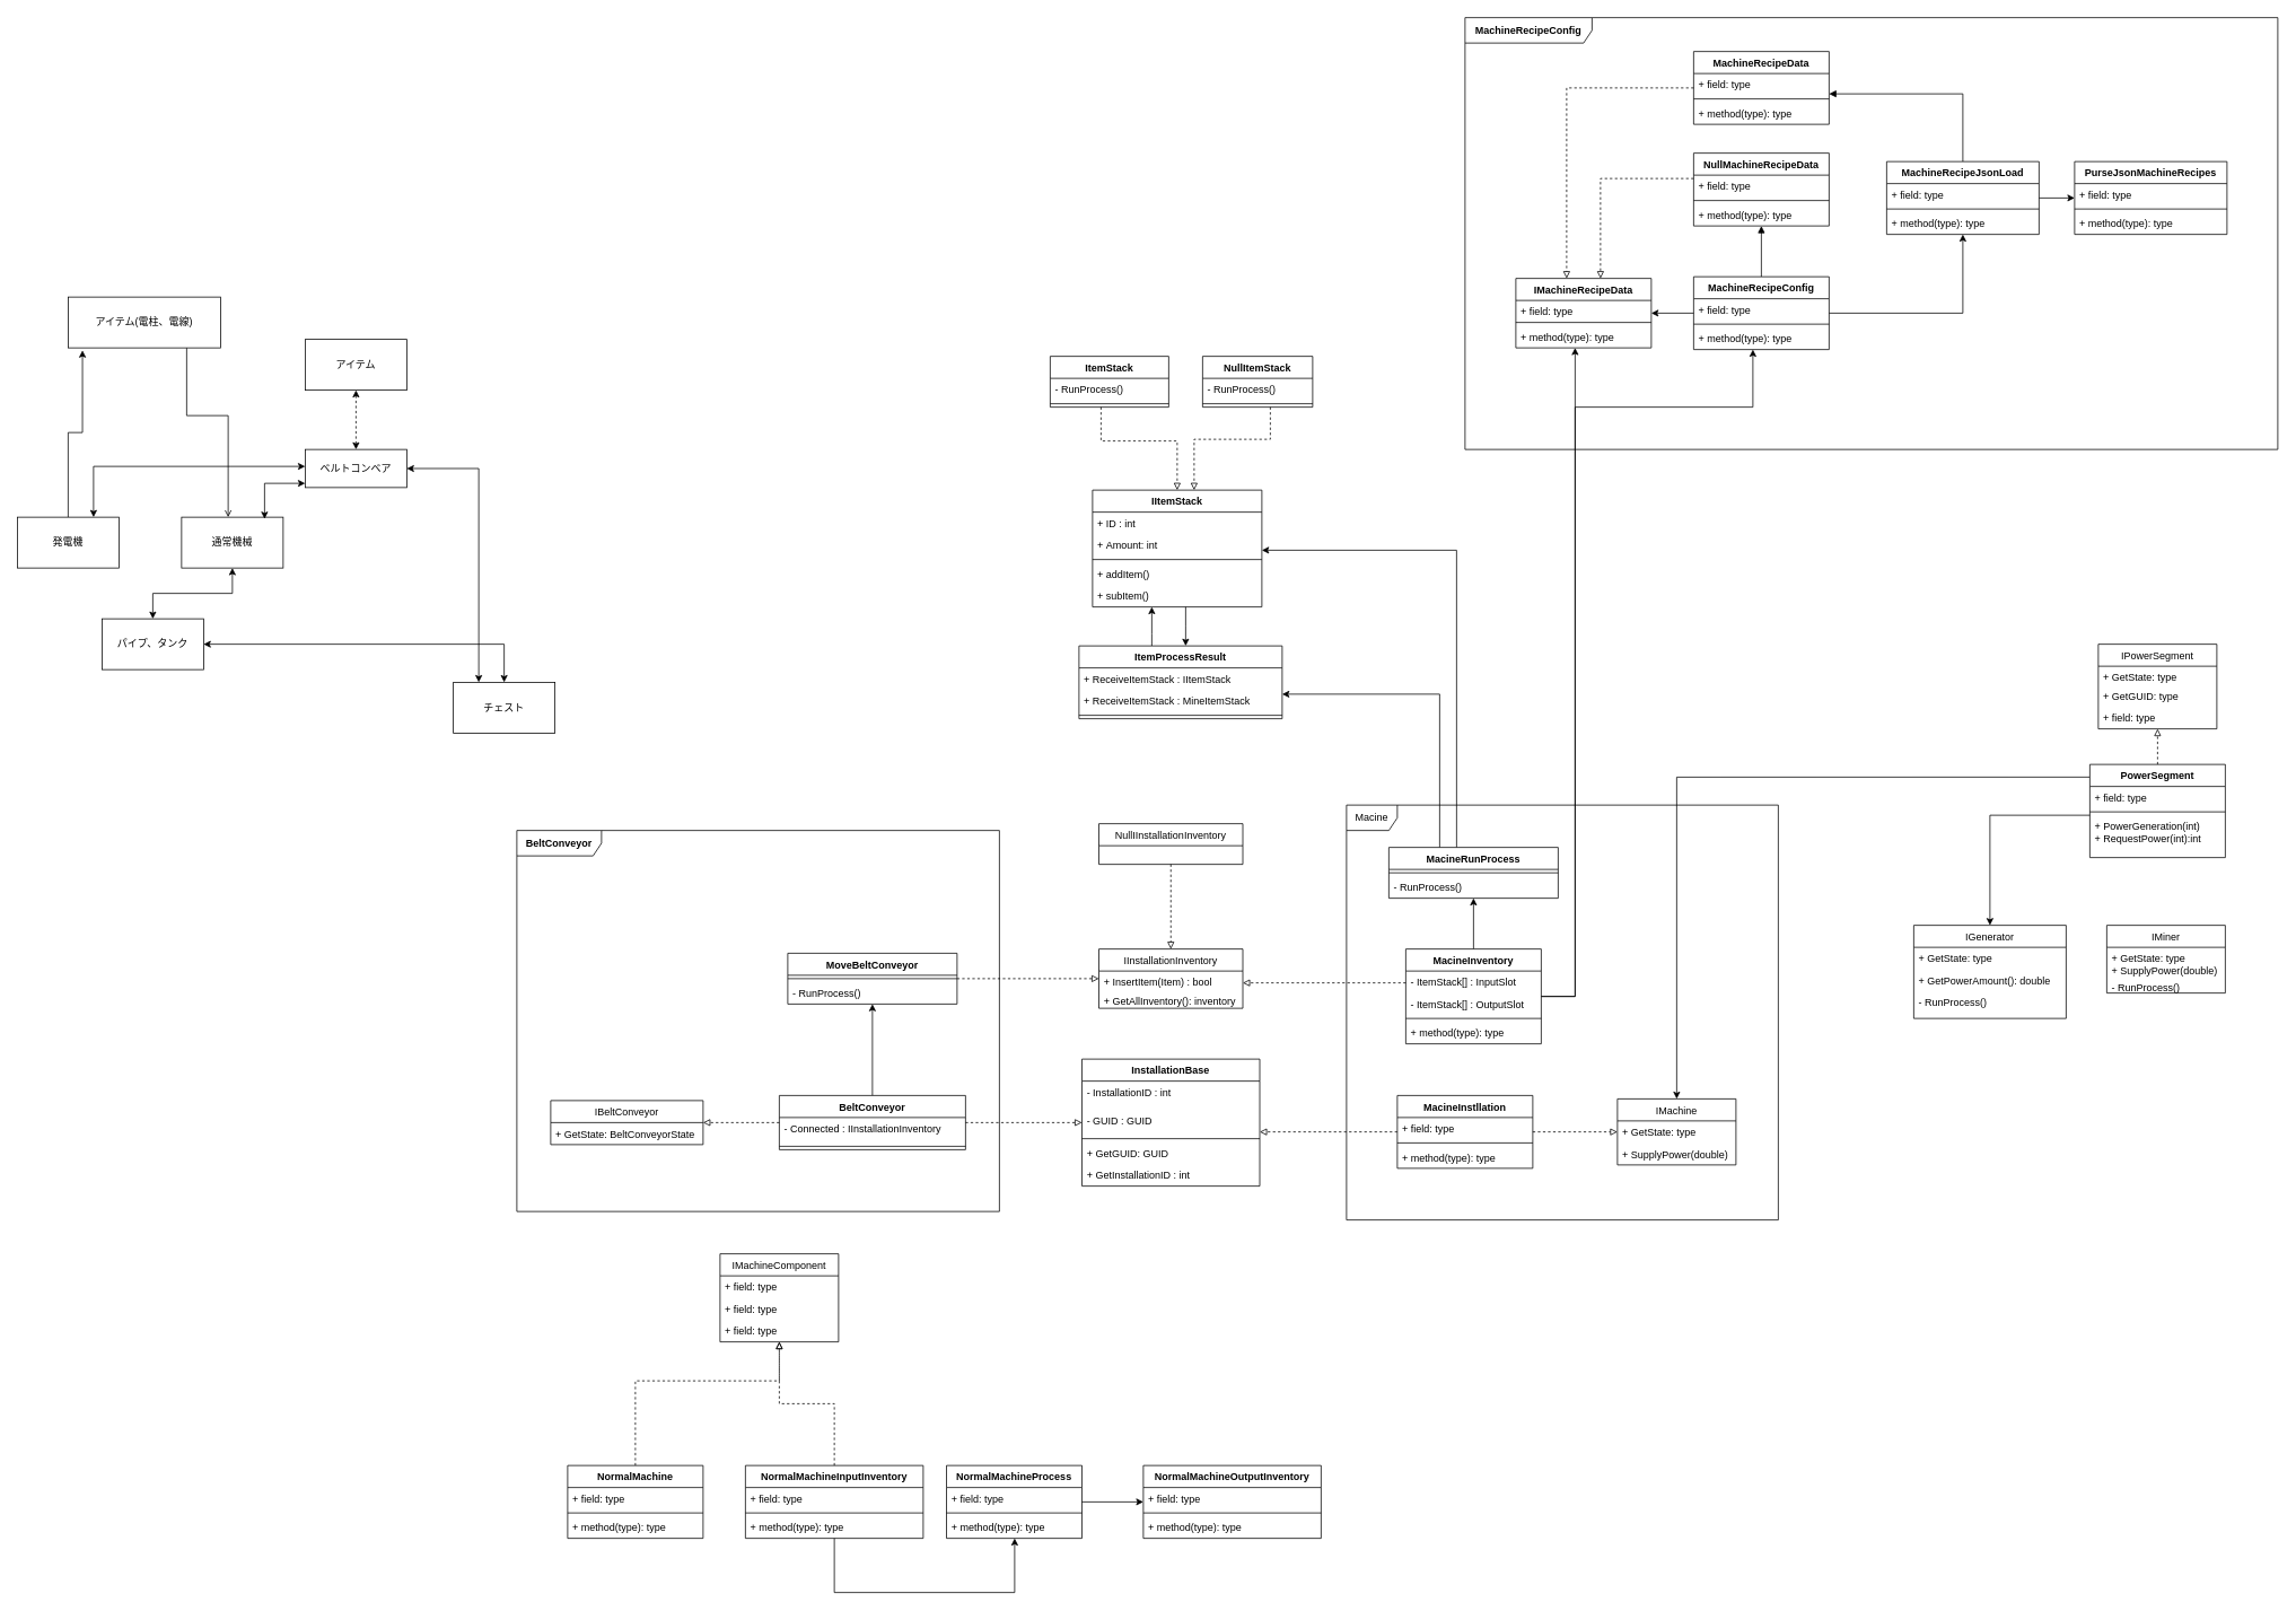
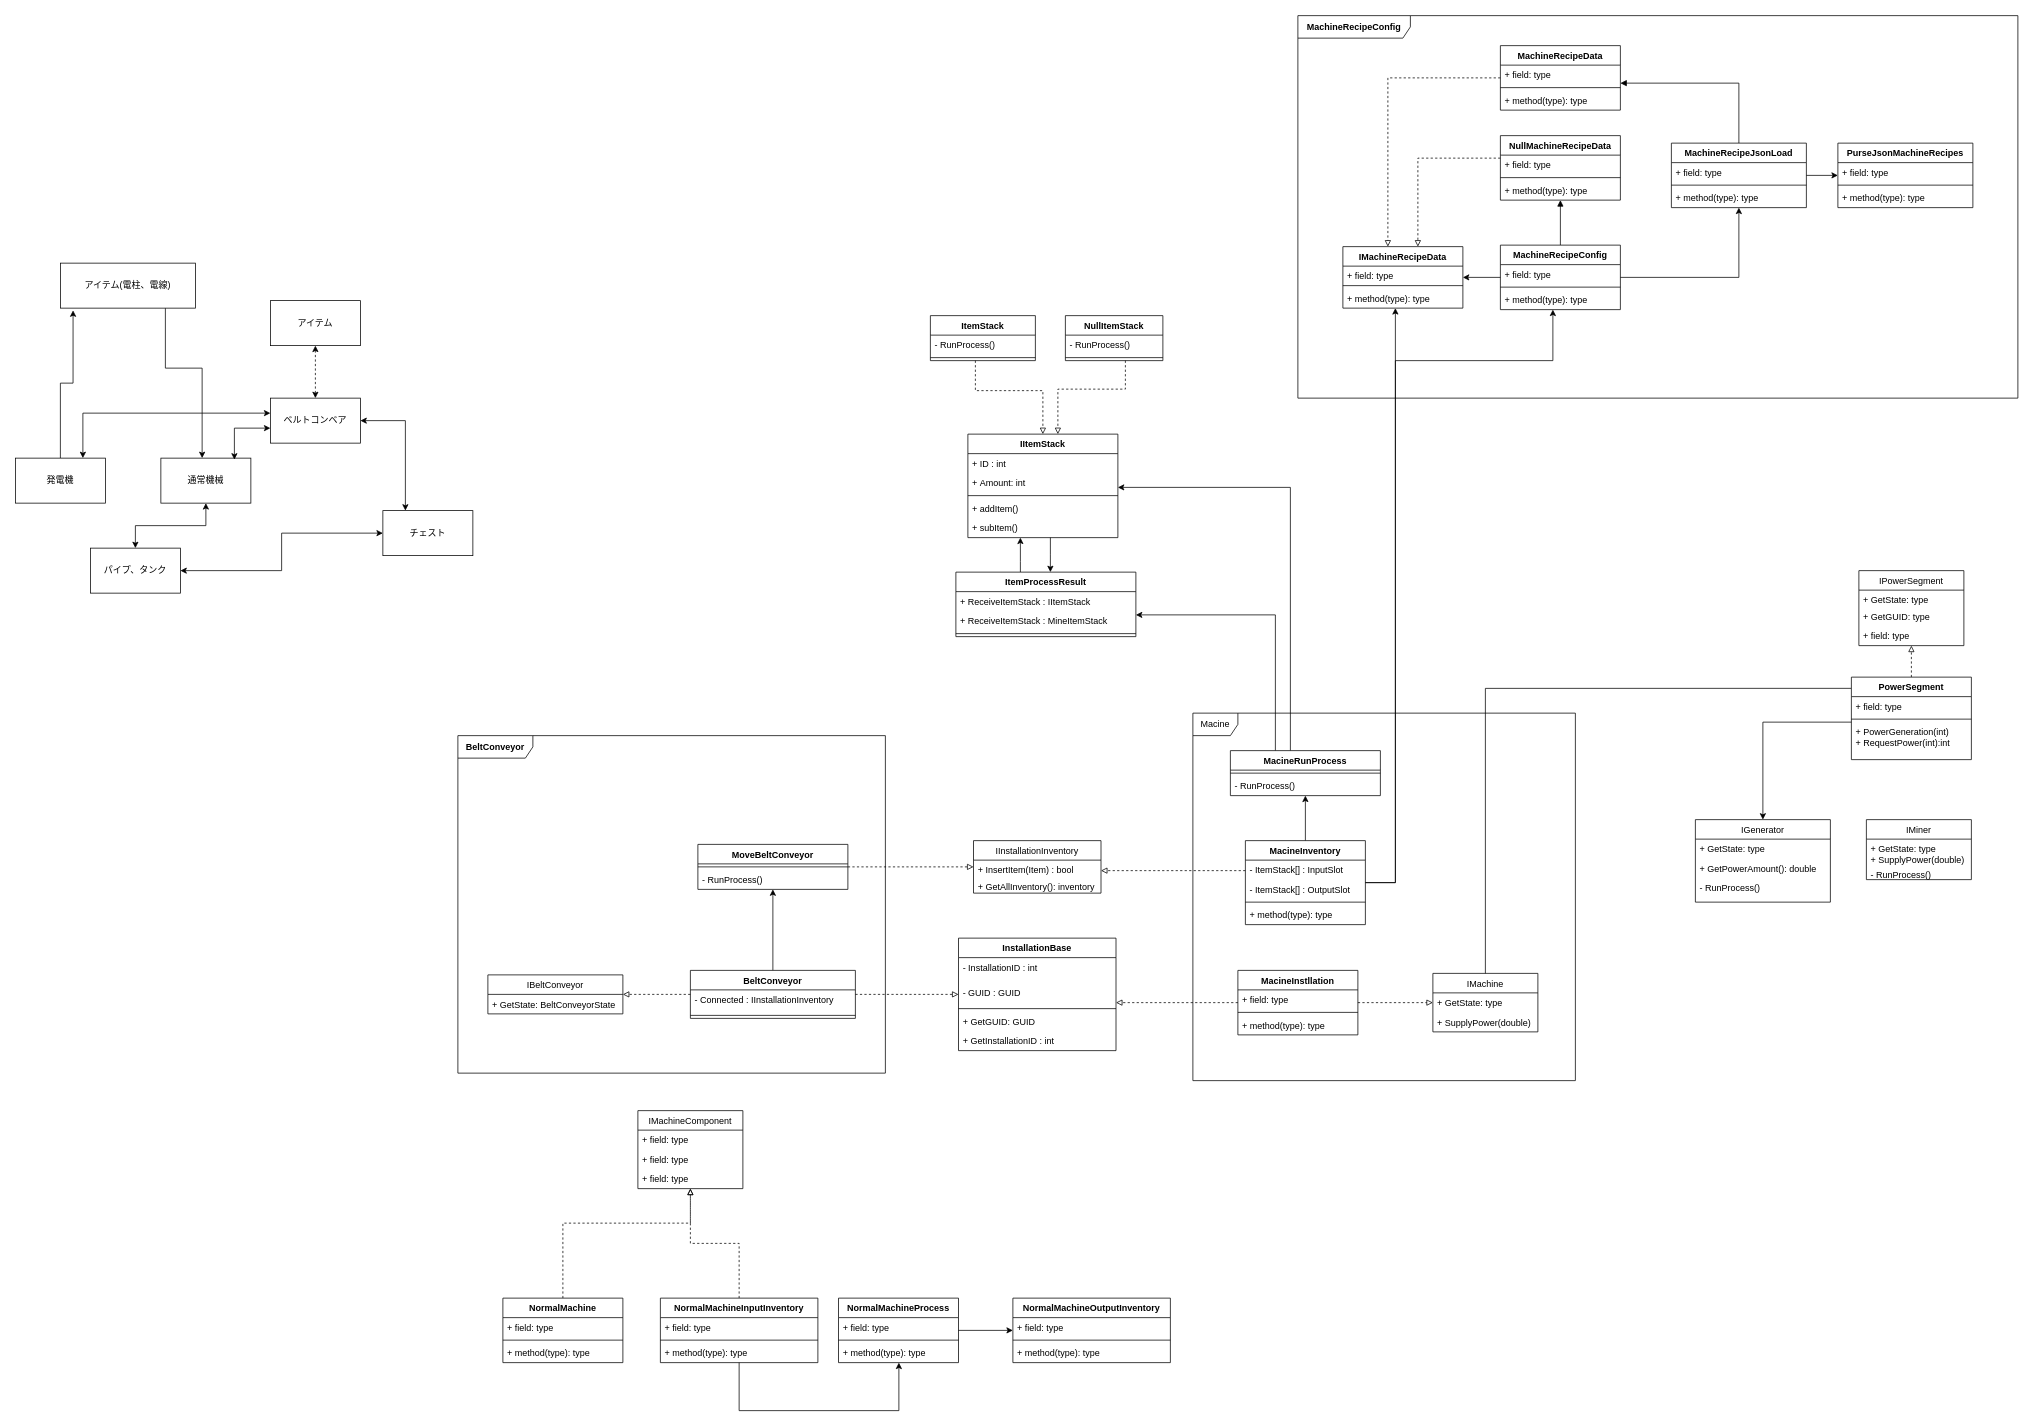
- <mxCell id="16" value="ベルトコンベア" style="rounded=0;whiteSpace=wrap;html=1;" parent="1" vertex="1"><mxGeometry x="360" y="530" width="120" height="45" as="geometry" /></mxCell>
+ <mxCell id="16" value="ベルトコンベア" style="rounded=0;whiteSpace=wrap;html=1;" parent="1" vertex="1"><mxGeometry x="360" y="530" width="120" height="60" as="geometry" /></mxCell>
- <mxCell id="5" style="edgeStyle=orthogonalEdgeStyle;rounded=0;orthogonalLoop=1;jettySize=auto;html=1;endArrow=open;" parent="1" source="6" target="9" edge="1"><mxGeometry relative="1" as="geometry"><Array as="points"><mxPoint x="220" y="490" /><mxPoint x="269" y="490" /></Array></mxGeometry></mxCell>
+ <mxCell id="5" style="edgeStyle=orthogonalEdgeStyle;rounded=0;orthogonalLoop=1;jettySize=auto;html=1;" parent="1" source="6" target="9" edge="1"><mxGeometry relative="1" as="geometry"><Array as="points"><mxPoint x="220" y="490" /><mxPoint x="269" y="490" /></Array></mxGeometry></mxCell>
- <mxCell id="12" value="チェスト" style="rounded=0;whiteSpace=wrap;html=1;" parent="1" vertex="1"><mxGeometry x="535" y="805" width="120" height="60" as="geometry" /></mxCell>
+ <mxCell id="12" value="チェスト" style="rounded=0;whiteSpace=wrap;html=1;" parent="1" vertex="1"><mxGeometry x="510" y="680" width="120" height="60" as="geometry" /></mxCell>
- <mxCell id="79" value="NullIInstallationInventory" style="swimlane;fontStyle=0;childLayout=stackLayout;horizontal=1;startSize=26;fillColor=none;horizontalStack=0;resizeParent=1;resizeParentMax=0;resizeLast=0;collapsible=1;marginBottom=0;" parent="1" vertex="1"><mxGeometry x="1297.5" y="972" width="170" height="48" as="geometry" /></mxCell>
- <mxCell id="78" style="edgeStyle=orthogonalEdgeStyle;rounded=0;orthogonalLoop=1;jettySize=auto;html=1;dashed=1;endArrow=block;endFill=0;" parent="1" source="79" target="34" edge="1"><mxGeometry relative="1" as="geometry" /></mxCell>
- <mxCell id="28" style="edgeStyle=orthogonalEdgeStyle;rounded=0;orthogonalLoop=1;jettySize=auto;html=1;endArrow=classic;endFill=1;entryX=0.5;entryY=0;entryDx=0;entryDy=0;exitX=0;exitY=0.136;exitDx=0;exitDy=0;exitPerimeter=0;" parent="1" source="30" target="20" edge="1"><mxGeometry relative="1" as="geometry"><Array as="points"><mxPoint x="1980" y="917" /></Array></mxGeometry></mxCell>
+ <mxCell id="28" style="edgeStyle=orthogonalEdgeStyle;rounded=0;orthogonalLoop=1;jettySize=auto;html=1;endArrow=none;endFill=1;entryX=0.5;entryY=0;entryDx=0;entryDy=0;exitX=0;exitY=0.136;exitDx=0;exitDy=0;exitPerimeter=0;" parent="1" source="30" target="20" edge="1"><mxGeometry relative="1" as="geometry"><Array as="points"><mxPoint x="1980" y="917" /></Array></mxGeometry></mxCell>
